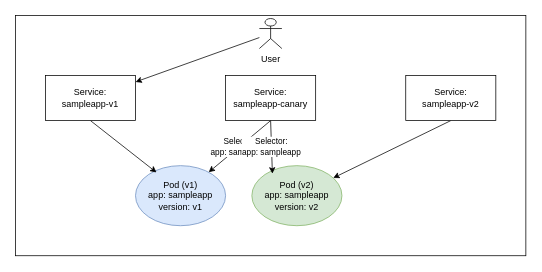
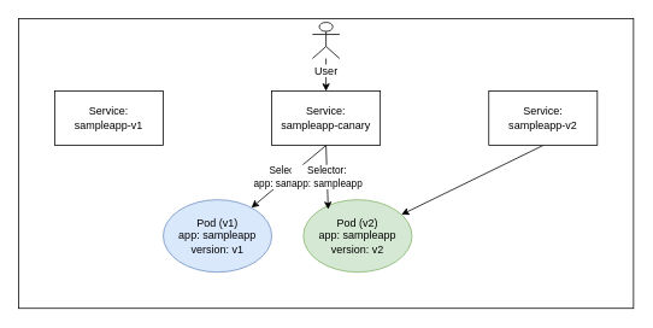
- <mxCell id="11" value="" style="edgeStyle=none;rounded=0;orthogonalLoop=1;jettySize=auto;html=1;" parent="1" source="12" target="10" edge="1"><mxGeometry relative="1" as="geometry" /></mxCell>
+ <mxCell id="11" value="" style="edgeStyle=none;rounded=0;orthogonalLoop=1;jettySize=auto;html=1;" parent="1" source="12" target="4" edge="1"><mxGeometry relative="1" as="geometry" /></mxCell>
- <mxCell id="9" style="edgeStyle=none;rounded=0;orthogonalLoop=1;jettySize=auto;html=1;exitX=0.5;exitY=1;exitDx=0;exitDy=0;entryX=0.233;entryY=0.113;entryDx=0;entryDy=0;entryPerimeter=0;" parent="1" source="10" target="5" edge="1"><mxGeometry relative="1" as="geometry" /></mxCell>
